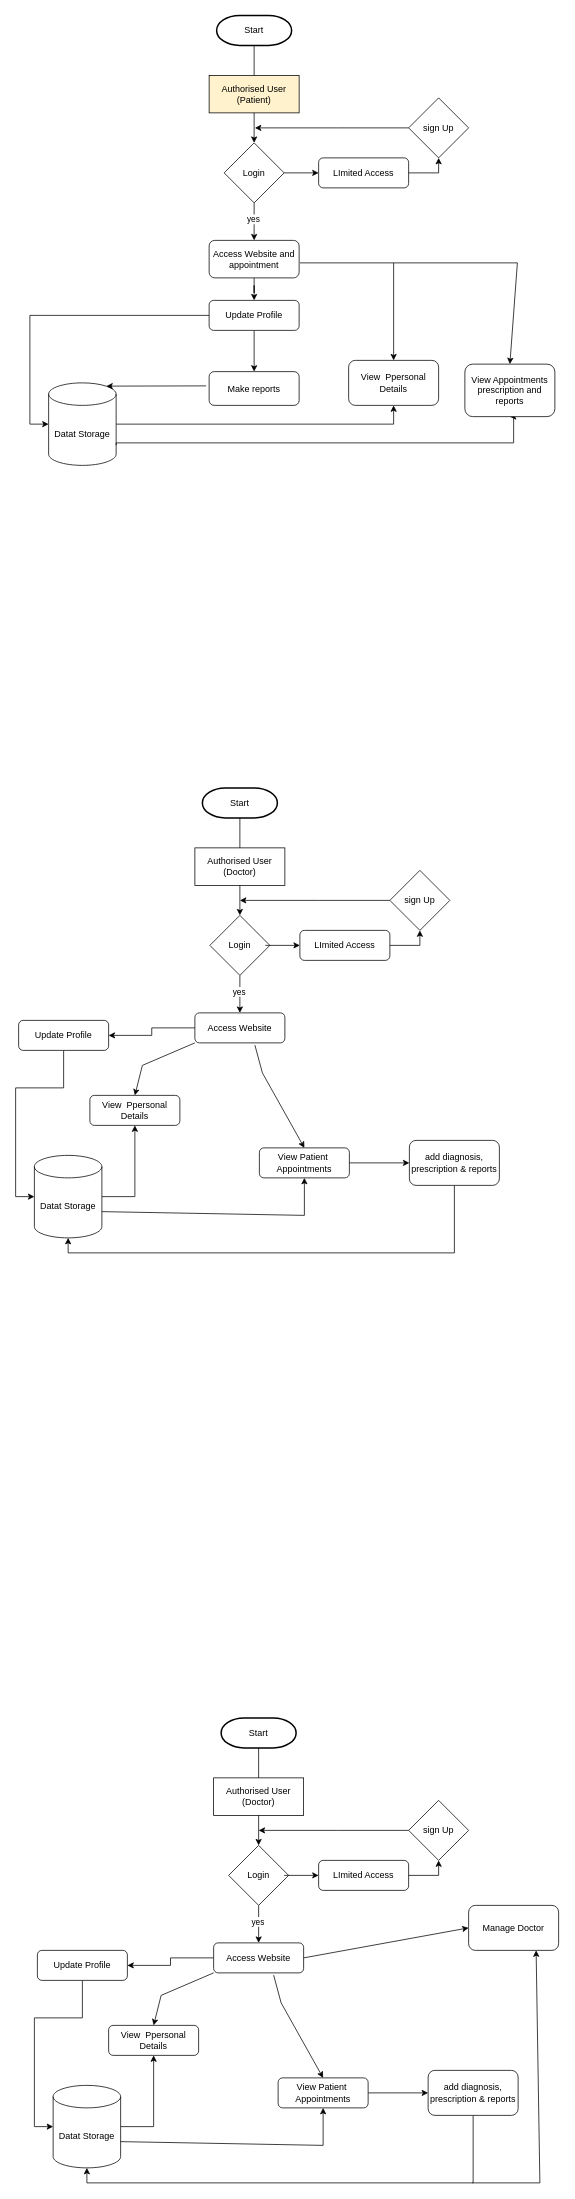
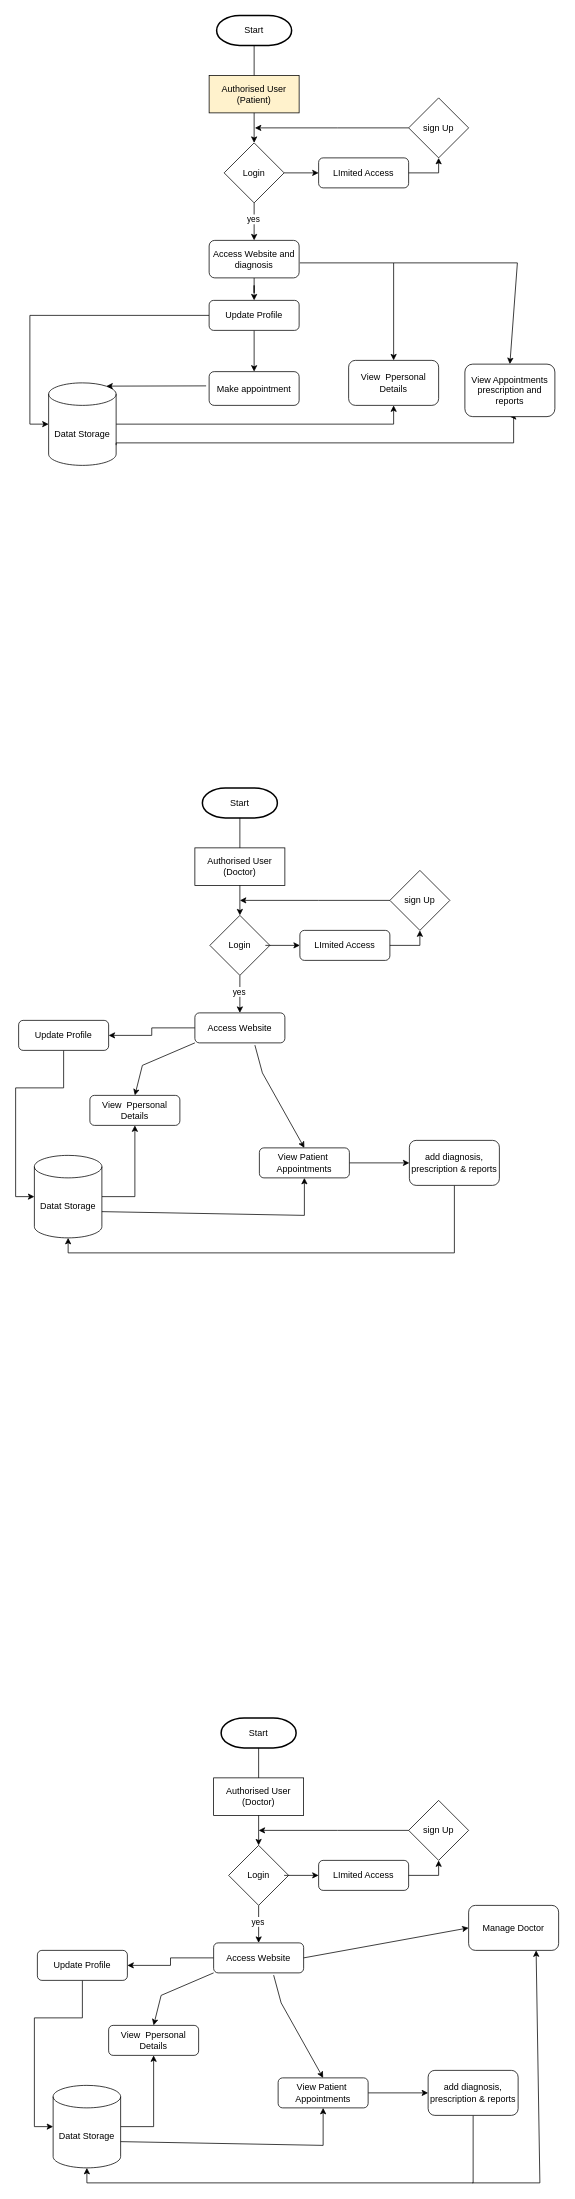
- <mxCell id="10" value="Access Website and appointment" style="rounded=1;whiteSpace=wrap;html=1;" vertex="1" parent="1"><mxGeometry x="278" y="320" width="120" height="50" as="geometry" /></mxCell>
+ <mxCell id="10" value="Access Website and diagnosis" style="rounded=1;whiteSpace=wrap;html=1;" vertex="1" parent="1"><mxGeometry x="278" y="320" width="120" height="50" as="geometry" /></mxCell>
- <mxCell id="14" value="Make reports" style="whiteSpace=wrap;html=1;rounded=1;" vertex="1" parent="1"><mxGeometry x="278" y="495" width="120" height="45" as="geometry" /></mxCell>
+ <mxCell id="14" value="Make appointment" style="whiteSpace=wrap;html=1;rounded=1;" vertex="1" parent="1"><mxGeometry x="278" y="495" width="120" height="45" as="geometry" /></mxCell>
